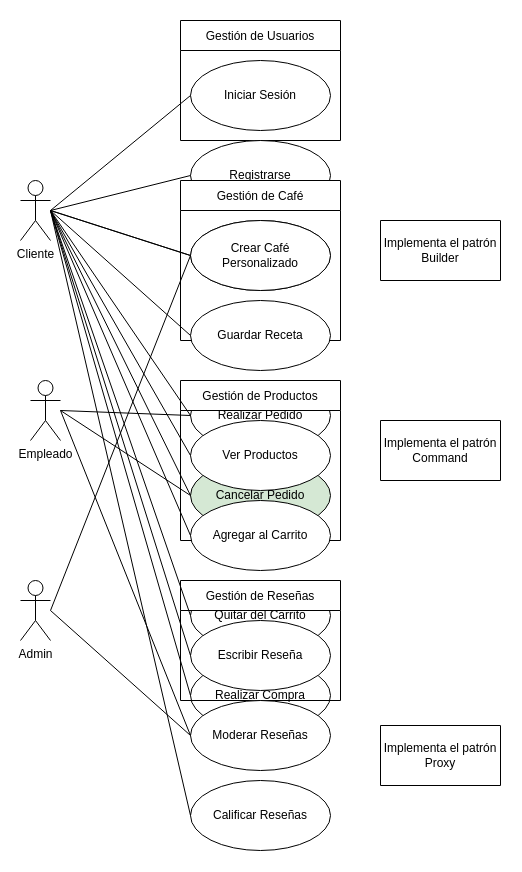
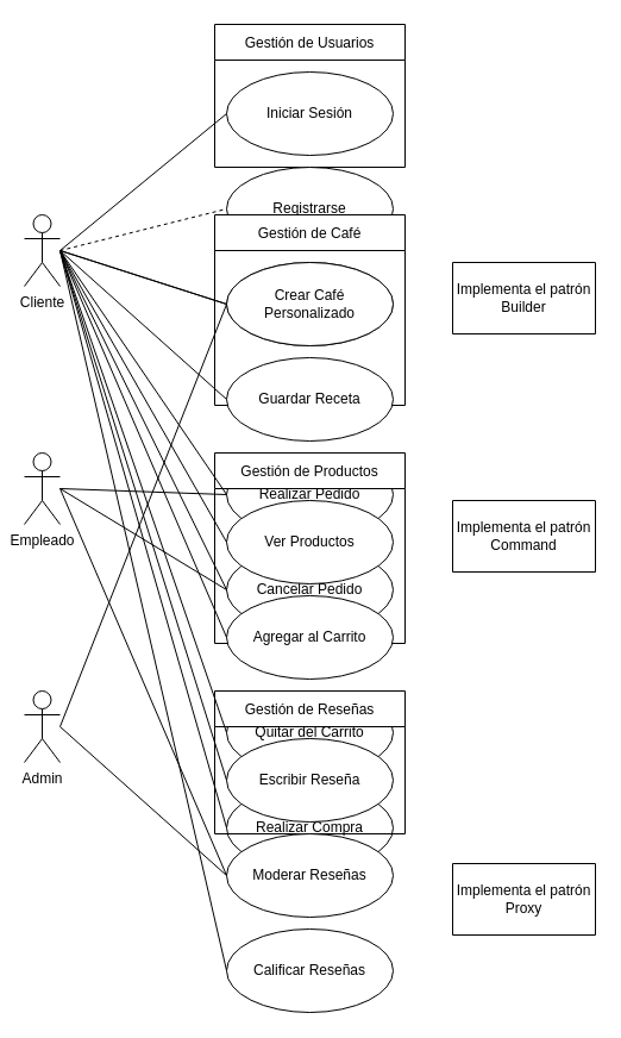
- <mxCell id="24" value="" style="endArrow=none;html=1;rounded=0;exitX=1;exitY=0.5;exitDx=0;exitDy=0;entryX=0;entryY=0.5;entryDx=0;entryDy=0;" edge="1" parent="1" source="2" target="10"><mxGeometry width="50" height="50" relative="1" as="geometry" /></mxCell>
+ <mxCell id="24" value="" style="endArrow=none;html=1;rounded=0;exitX=1;exitY=0.5;exitDx=0;exitDy=0;entryX=0;entryY=0.5;entryDx=0;entryDy=0;dashed=1;" edge="1" parent="1" source="2" target="10"><mxGeometry width="50" height="50" relative="1" as="geometry" /></mxCell>
- <mxCell id="3" value="Empleado" style="shape=umlActor;verticalLabelPosition=bottom;verticalAlign=top;html=1;" vertex="1" parent="1"><mxGeometry x="30" y="380" width="30" height="60" as="geometry" /></mxCell>
+ <mxCell id="3" value="Empleado" style="shape=umlActor;verticalLabelPosition=bottom;verticalAlign=top;html=1;" vertex="1" parent="1"><mxGeometry x="20" y="380" width="30" height="60" as="geometry" /></mxCell>
- <mxCell id="15" value="Cancelar Pedido" style="ellipse;whiteSpace=wrap;html=1;fillColor=#d5e8d4;" vertex="1" parent="6"><mxGeometry x="10" y="280" width="140" height="70" as="geometry" /></mxCell>
+ <mxCell id="15" value="Cancelar Pedido" style="ellipse;whiteSpace=wrap;html=1;" vertex="1" parent="6"><mxGeometry x="10" y="280" width="140" height="70" as="geometry" /></mxCell>
